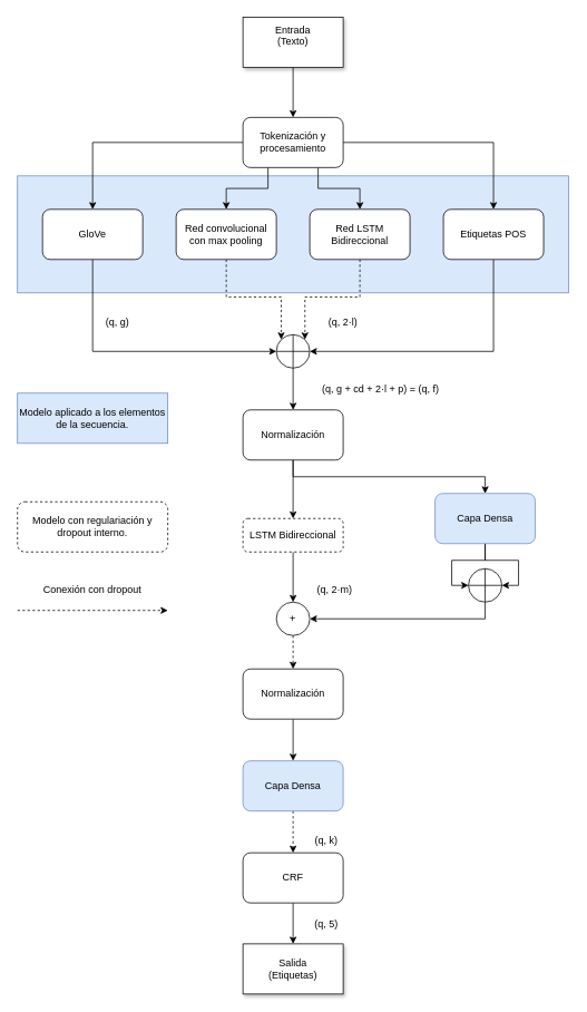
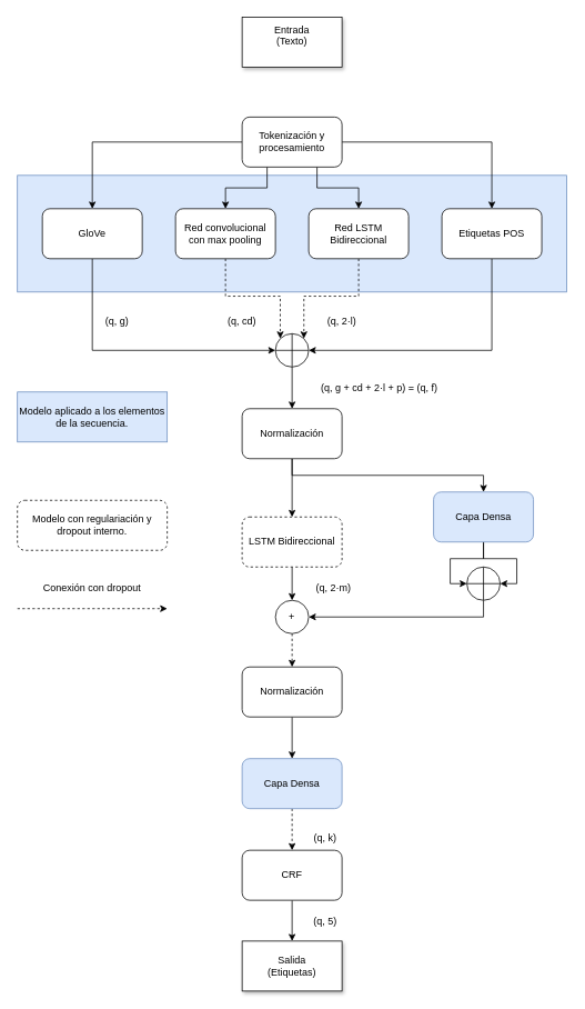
- <mxCell id="3" value="" style="edgeStyle=orthogonalEdgeStyle;rounded=0;orthogonalLoop=1;jettySize=auto;" parent="1" source="4" target="9" edge="1"><mxGeometry relative="1" as="geometry" /></mxCell>
+ <mxCell id="39" value="(q, cd)" style="text;strokeColor=none;fillColor=none;align=center;verticalAlign=middle;whiteSpace=wrap;rounded=0;shadow=1;sketch=0;" parent="1" vertex="1"><mxGeometry x="260" y="370" width="60" height="30" as="geometry" /></mxCell>
- <mxCell id="28" value="LSTM Bidireccional" style="rounded=1;whiteSpace=wrap;dashed=1;" parent="1" vertex="1"><mxGeometry x="290" y="620" width="120" height="40" as="geometry" /></mxCell>
+ <mxCell id="28" value="LSTM Bidireccional" style="rounded=1;whiteSpace=wrap;dashed=1;" parent="1" vertex="1"><mxGeometry x="290" y="620" width="120" height="60" as="geometry" /></mxCell>
